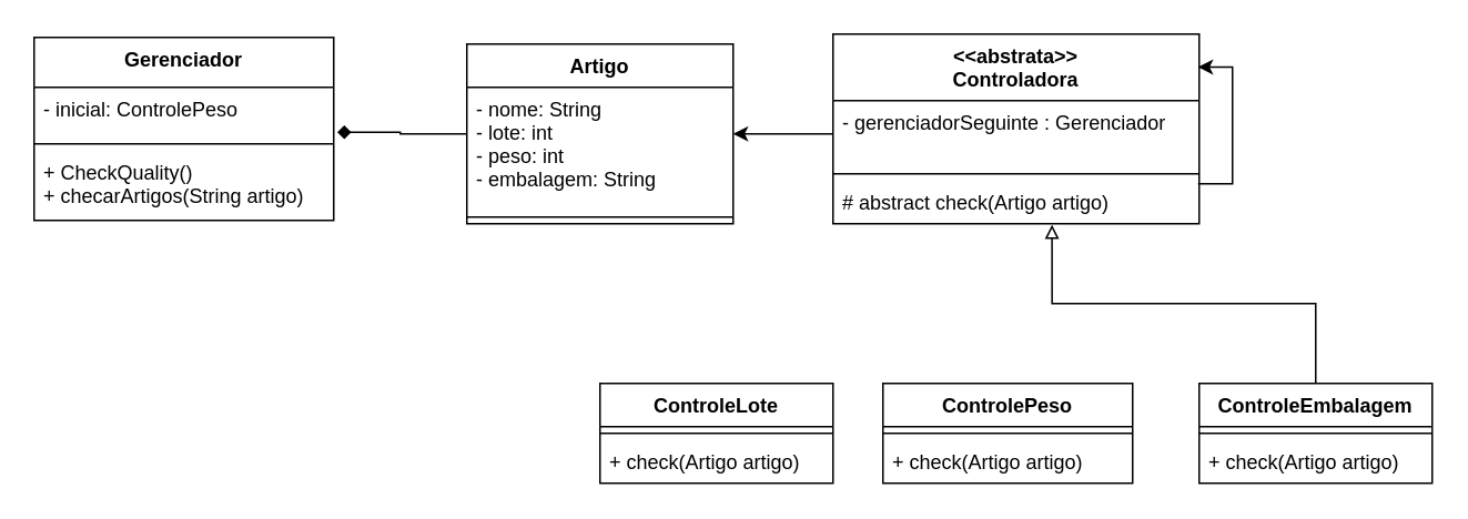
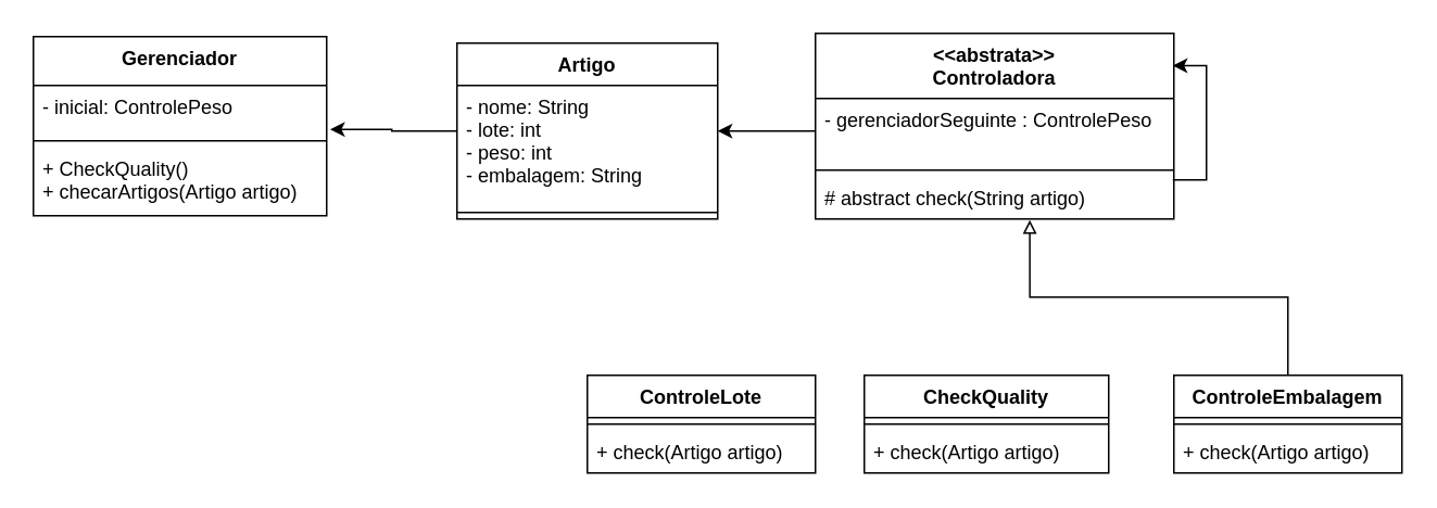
- <mxCell id="21" value="- gerenciadorSeguinte : Gerenciador" style="text;strokeColor=none;fillColor=none;align=left;verticalAlign=top;spacingLeft=4;spacingRight=4;overflow=hidden;rotatable=0;points=[[0,0.5],[1,0.5]];portConstraint=eastwest;" parent="20" vertex="1"><mxGeometry y="40" width="220" height="40" as="geometry" /></mxCell>
+ <mxCell id="21" value="- gerenciadorSeguinte : ControlePeso" style="text;strokeColor=none;fillColor=none;align=left;verticalAlign=top;spacingLeft=4;spacingRight=4;overflow=hidden;rotatable=0;points=[[0,0.5],[1,0.5]];portConstraint=eastwest;" parent="20" vertex="1"><mxGeometry y="40" width="220" height="40" as="geometry" /></mxCell>
- <mxCell id="16" style="edgeStyle=orthogonalEdgeStyle;rounded=0;orthogonalLoop=1;jettySize=auto;html=1;entryX=1.012;entryY=0.9;entryDx=0;entryDy=0;entryPerimeter=0;endArrow=diamond;" edge="1" parent="1" source="17" target="3"><mxGeometry relative="1" as="geometry" /></mxCell>
+ <mxCell id="16" style="edgeStyle=orthogonalEdgeStyle;rounded=0;orthogonalLoop=1;jettySize=auto;html=1;entryX=1.012;entryY=0.9;entryDx=0;entryDy=0;entryPerimeter=0;" edge="1" parent="1" source="17" target="3"><mxGeometry relative="1" as="geometry" /></mxCell>
- <mxCell id="5" value="+ CheckQuality()&#10;+ checarArtigos(String artigo)" style="text;strokeColor=none;fillColor=none;align=left;verticalAlign=top;spacingLeft=4;spacingRight=4;overflow=hidden;rotatable=0;points=[[0,0.5],[1,0.5]];portConstraint=eastwest;" parent="2" vertex="1"><mxGeometry y="68" width="180" height="42" as="geometry" /></mxCell>
+ <mxCell id="5" value="+ CheckQuality()&#10;+ checarArtigos(Artigo artigo)" style="text;strokeColor=none;fillColor=none;align=left;verticalAlign=top;spacingLeft=4;spacingRight=4;overflow=hidden;rotatable=0;points=[[0,0.5],[1,0.5]];portConstraint=eastwest;" parent="2" vertex="1"><mxGeometry y="68" width="180" height="42" as="geometry" /></mxCell>
- <mxCell id="24" value="# abstract check(Artigo artigo)" style="text;strokeColor=none;fillColor=none;align=left;verticalAlign=top;spacingLeft=4;spacingRight=4;overflow=hidden;rotatable=0;points=[[0,0.5],[1,0.5]];portConstraint=eastwest;" parent="20" vertex="1"><mxGeometry y="88" width="220" height="26" as="geometry" /></mxCell>
+ <mxCell id="24" value="# abstract check(String artigo)" style="text;strokeColor=none;fillColor=none;align=left;verticalAlign=top;spacingLeft=4;spacingRight=4;overflow=hidden;rotatable=0;points=[[0,0.5],[1,0.5]];portConstraint=eastwest;" parent="20" vertex="1"><mxGeometry y="88" width="220" height="26" as="geometry" /></mxCell>
- <mxCell id="9" value="ControlePeso" style="swimlane;fontStyle=1;align=center;verticalAlign=top;childLayout=stackLayout;horizontal=1;startSize=26;horizontalStack=0;resizeParent=1;resizeParentMax=0;resizeLast=0;collapsible=1;marginBottom=0;" parent="1" vertex="1"><mxGeometry x="530" y="230" width="150" height="60" as="geometry" /></mxCell>
+ <mxCell id="9" value="CheckQuality" style="swimlane;fontStyle=1;align=center;verticalAlign=top;childLayout=stackLayout;horizontal=1;startSize=26;horizontalStack=0;resizeParent=1;resizeParentMax=0;resizeLast=0;collapsible=1;marginBottom=0;" parent="1" vertex="1"><mxGeometry x="530" y="230" width="150" height="60" as="geometry" /></mxCell>
